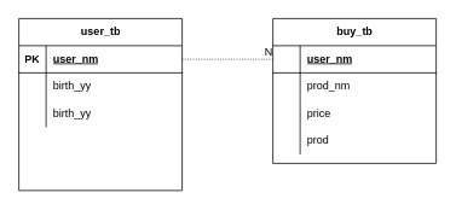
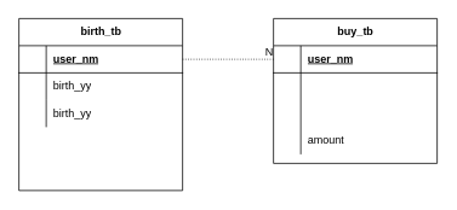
- <mxCell id="2" value="user_tb" style="shape=table;startSize=30;container=1;collapsible=1;childLayout=tableLayout;fixedRows=1;rowLines=0;fontStyle=1;align=center;resizeLast=1;fontFamily=Helvetica;fontSize=12;fontColor=default;strokeColor=default;fillColor=default;html=1;" vertex="1" parent="1"><mxGeometry x="20" y="20" width="180" height="190" as="geometry" /></mxCell>
+ <mxCell id="2" value="birth_tb" style="shape=table;startSize=30;container=1;collapsible=1;childLayout=tableLayout;fixedRows=1;rowLines=0;fontStyle=1;align=center;resizeLast=1;fontFamily=Helvetica;fontSize=12;fontColor=default;strokeColor=default;fillColor=default;html=1;" vertex="1" parent="1"><mxGeometry x="20" y="20" width="180" height="190" as="geometry" /></mxCell>
- <mxCell id="4" value="PK" style="shape=partialRectangle;connectable=0;fillColor=none;top=0;left=0;bottom=0;right=0;fontStyle=1;overflow=hidden;fontFamily=Helvetica;fontSize=12;fontColor=default;startSize=0;strokeColor=default;html=1;" vertex="1" parent="3"><mxGeometry width="30" height="30" as="geometry"><mxRectangle width="30" height="30" as="alternateBounds" /></mxGeometry></mxCell>
- <mxCell id="21" value="prod_nm" style="shape=partialRectangle;connectable=0;fillColor=none;top=0;left=0;bottom=0;right=0;align=left;spacingLeft=6;overflow=hidden;fontFamily=Helvetica;fontSize=12;fontColor=default;startSize=0;strokeColor=default;html=1;" vertex="1" parent="19"><mxGeometry x="30" width="150" height="30" as="geometry"><mxRectangle width="150" height="30" as="alternateBounds" /></mxGeometry></mxCell>
- <mxCell id="24" value="price" style="shape=partialRectangle;connectable=0;fillColor=none;top=0;left=0;bottom=0;right=0;align=left;spacingLeft=6;overflow=hidden;fontFamily=Helvetica;fontSize=12;fontColor=default;startSize=0;strokeColor=default;html=1;" vertex="1" parent="22"><mxGeometry x="30" width="150" height="30" as="geometry"><mxRectangle width="150" height="30" as="alternateBounds" /></mxGeometry></mxCell>
- <mxCell id="27" value="prod" style="shape=partialRectangle;connectable=0;fillColor=none;top=0;left=0;bottom=0;right=0;align=left;spacingLeft=6;overflow=hidden;fontFamily=Helvetica;fontSize=12;fontColor=default;startSize=0;strokeColor=default;html=1;" vertex="1" parent="25"><mxGeometry x="30" width="150" height="30" as="geometry"><mxRectangle width="150" height="30" as="alternateBounds" /></mxGeometry></mxCell>
+ <mxCell id="27" value="amount" style="shape=partialRectangle;connectable=0;fillColor=none;top=0;left=0;bottom=0;right=0;align=left;spacingLeft=6;overflow=hidden;fontFamily=Helvetica;fontSize=12;fontColor=default;startSize=0;strokeColor=default;html=1;" vertex="1" parent="25"><mxGeometry x="30" width="150" height="30" as="geometry"><mxRectangle width="150" height="30" as="alternateBounds" /></mxGeometry></mxCell>
